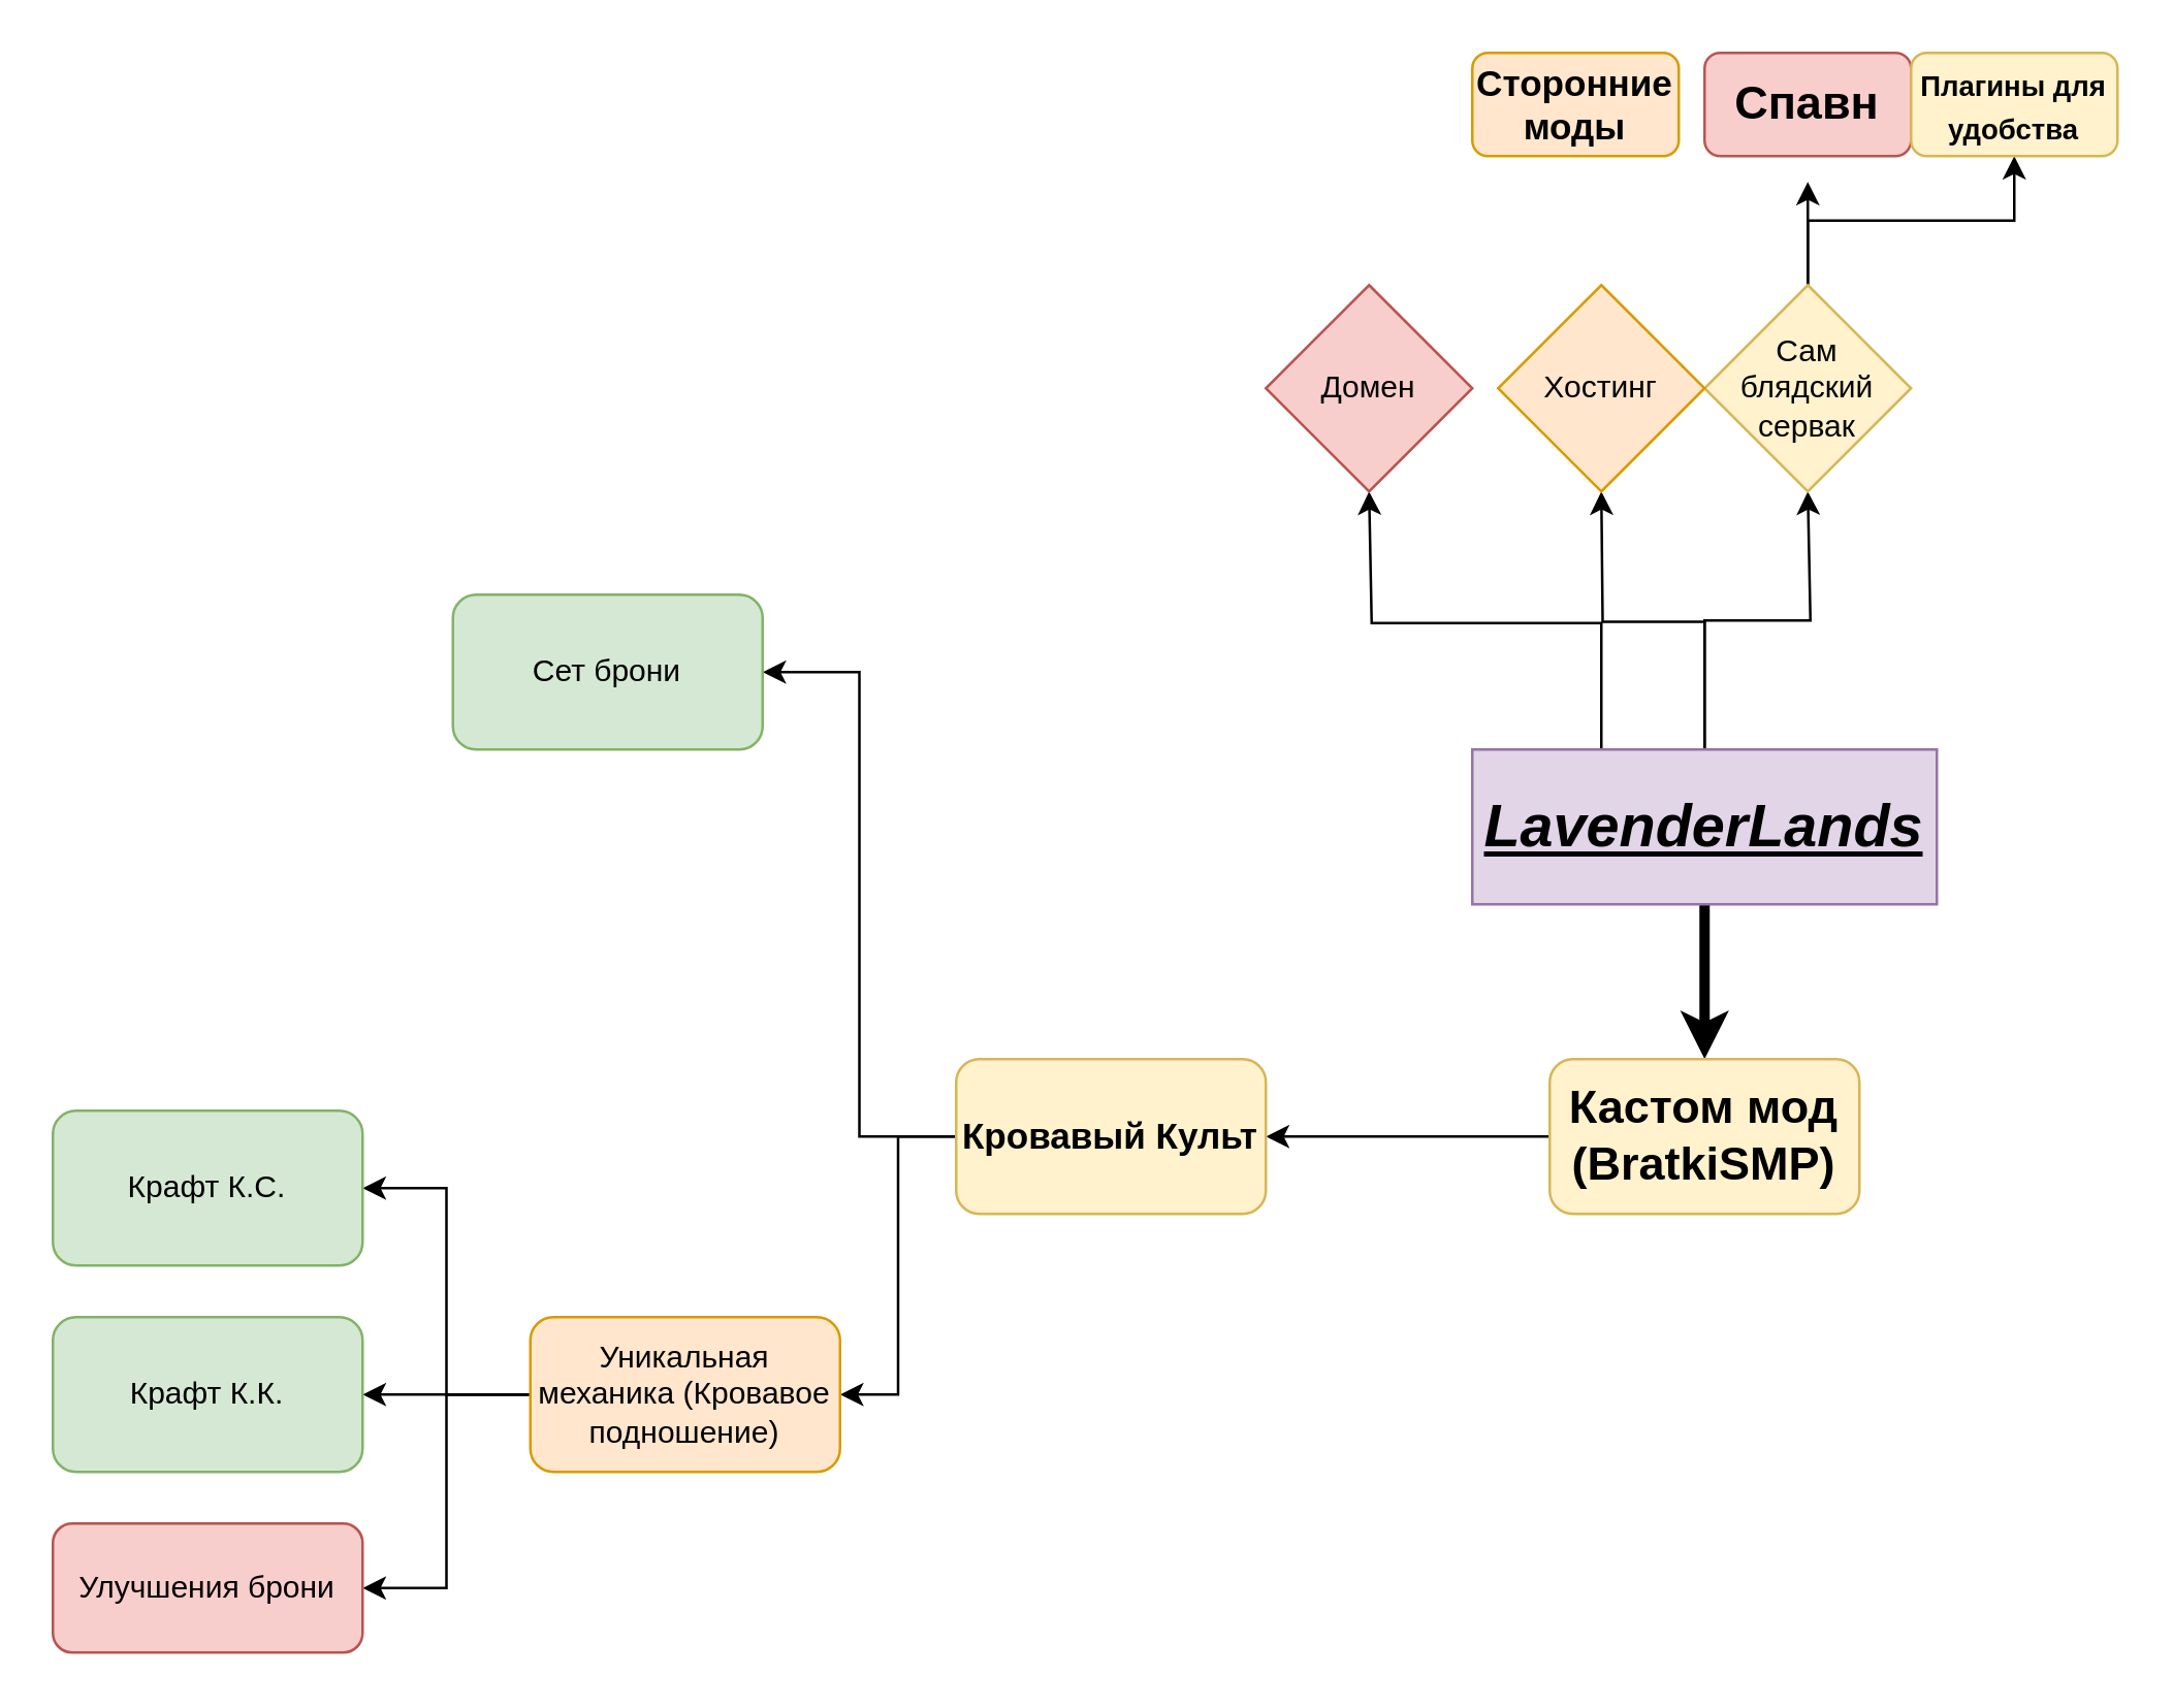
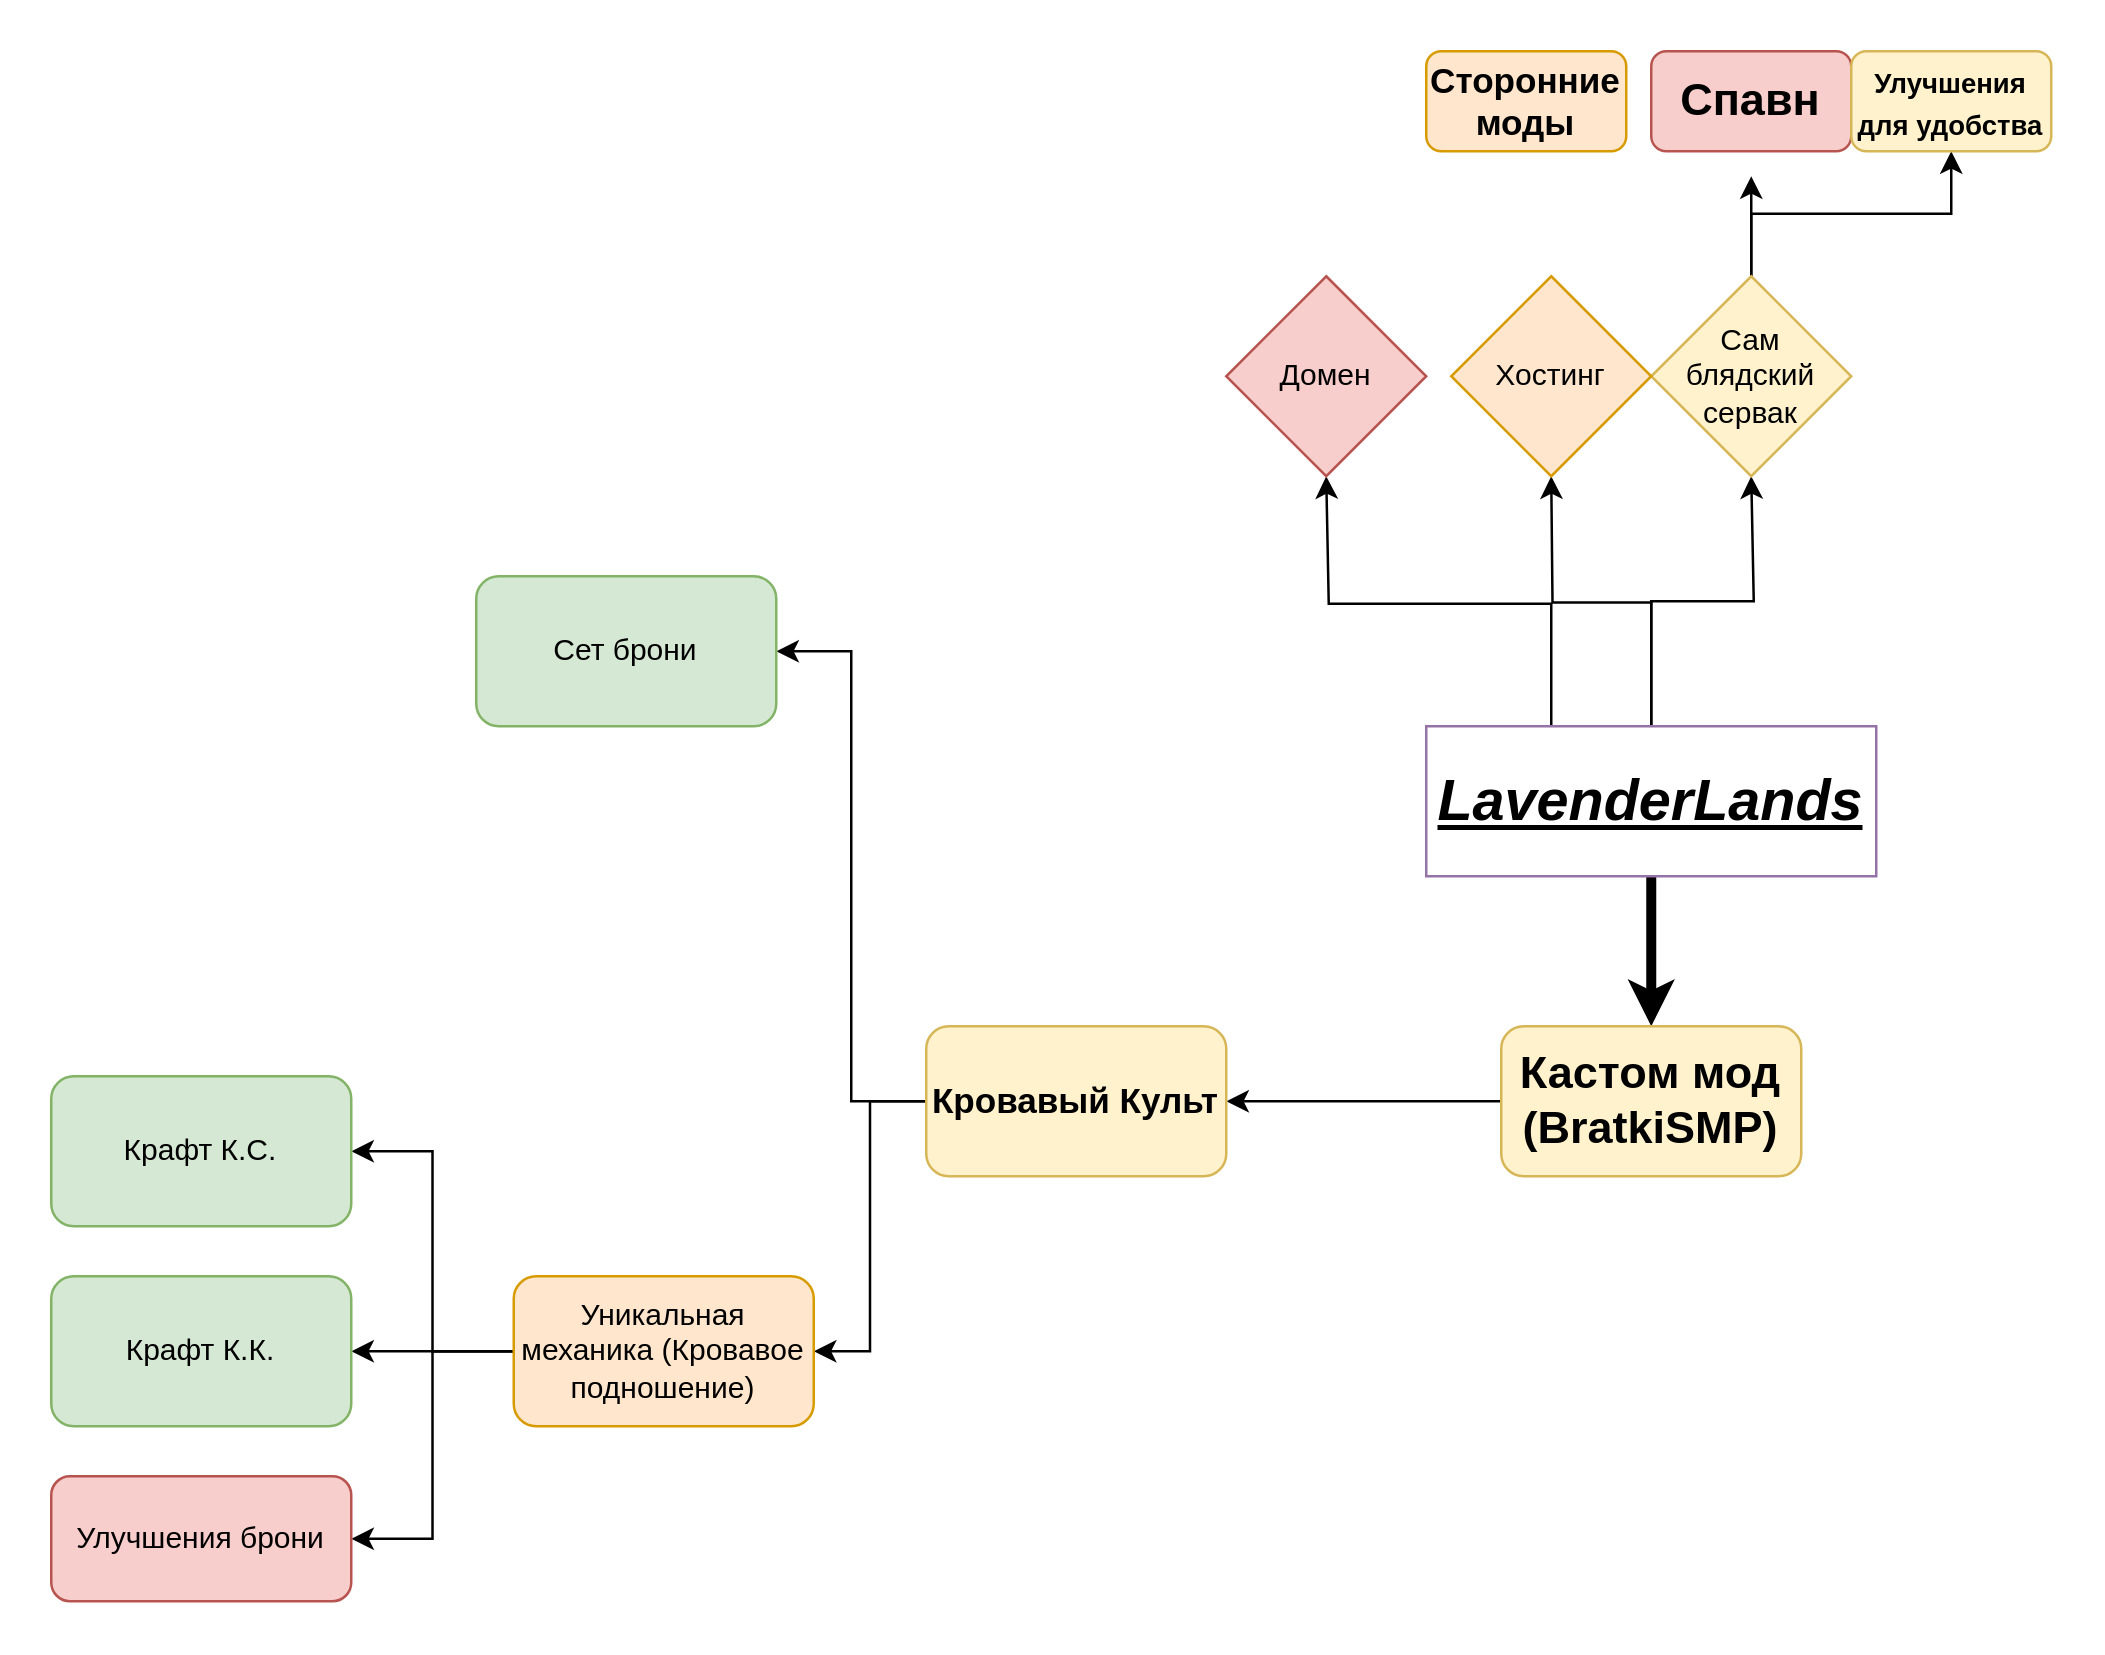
- <mxCell id="13" value="&lt;h3&gt;&lt;font style=&quot;font-size: 11px;&quot;&gt;Плагины для удобства&lt;/font&gt;&lt;/h3&gt;" style="rounded=1;whiteSpace=wrap;html=1;fillColor=#fff2cc;strokeColor=#d6b656;" vertex="1" parent="1"><mxGeometry x="740" y="20" width="80" height="40" as="geometry" /></mxCell>
+ <mxCell id="13" value="&lt;h3&gt;&lt;font style=&quot;font-size: 11px;&quot;&gt;Улучшения для удобства&lt;/font&gt;&lt;/h3&gt;" style="rounded=1;whiteSpace=wrap;html=1;fillColor=#fff2cc;strokeColor=#d6b656;" vertex="1" parent="1"><mxGeometry x="740" y="20" width="80" height="40" as="geometry" /></mxCell>
- <mxCell id="20" value="&lt;font style=&quot;color: light-dark(rgb(0, 0, 0), rgb(151, 208, 119));&quot;&gt;Сет брони&lt;/font&gt;" style="rounded=1;whiteSpace=wrap;html=1;fillColor=#d5e8d4;strokeColor=#82b366;" vertex="1" parent="1"><mxGeometry x="175" y="230" width="120" height="60" as="geometry" /></mxCell>
+ <mxCell id="20" value="&lt;font style=&quot;color: light-dark(rgb(0, 0, 0), rgb(151, 208, 119));&quot;&gt;Сет брони&lt;/font&gt;" style="rounded=1;whiteSpace=wrap;html=1;fillColor=#d5e8d4;strokeColor=#82b366;" vertex="1" parent="1"><mxGeometry x="190" y="230" width="120" height="60" as="geometry" /></mxCell>
- <mxCell id="6" value="&lt;h1&gt;&lt;font style=&quot;font-size: 23px; color: light-dark(rgb(0, 0, 0), rgb(255, 153, 204));&quot;&gt;&lt;i&gt;&lt;u&gt;LavenderLands&lt;/u&gt;&lt;/i&gt;&lt;/font&gt;&lt;/h1&gt;" style="rounded=0;whiteSpace=wrap;html=1;fillColor=#e1d5e7;strokeColor=#9673a6;" vertex="1" parent="1"><mxGeometry x="570" y="290" width="180" height="60" as="geometry" /></mxCell>
+ <mxCell id="6" value="&lt;h1&gt;&lt;font style=&quot;font-size: 23px; color: light-dark(rgb(0, 0, 0), rgb(255, 153, 204));&quot;&gt;&lt;i&gt;&lt;u&gt;LavenderLands&lt;/u&gt;&lt;/i&gt;&lt;/font&gt;&lt;/h1&gt;" style="rounded=0;whiteSpace=wrap;html=1;fillColor=#ffffff;strokeColor=#9673a6;" vertex="1" parent="1"><mxGeometry x="570" y="290" width="180" height="60" as="geometry" /></mxCell>
